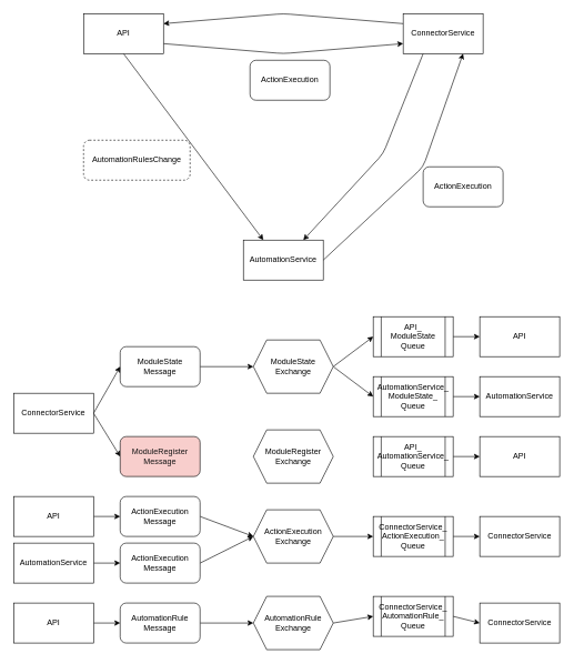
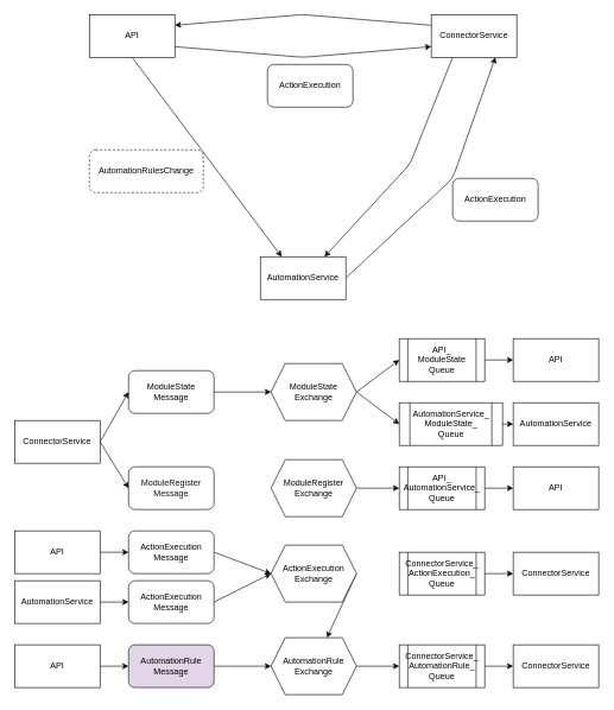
- <mxCell id="19" value="AutomationService_&lt;br&gt;ModuleState_&lt;br&gt;Queue" style="shape=process;whiteSpace=wrap;html=1;backgroundOutline=1;" parent="1" vertex="1"><mxGeometry x="560" y="565" width="120" height="60" as="geometry" /></mxCell>
+ <mxCell id="19" value="AutomationService_&lt;br&gt;ModuleState_&lt;br&gt;Queue" style="shape=process;whiteSpace=wrap;html=1;backgroundOutline=1;" parent="1" vertex="1"><mxGeometry x="560" y="565" width="145" height="60" as="geometry" /></mxCell>
- <mxCell id="35" value="&lt;font color=&quot;#121212&quot;&gt;ModuleRegister&lt;br&gt;Message&lt;/font&gt;" style="rounded=1;whiteSpace=wrap;html=1;fillColor=#f8cecc;" parent="1" vertex="1"><mxGeometry x="180" y="655" width="120" height="60" as="geometry" /></mxCell>
+ <mxCell id="35" value="&lt;font color=&quot;#121212&quot;&gt;ModuleRegister&lt;br&gt;Message&lt;/font&gt;" style="rounded=1;whiteSpace=wrap;html=1;" parent="1" vertex="1"><mxGeometry x="180" y="655" width="120" height="60" as="geometry" /></mxCell>
+ <mxCell id="36" style="edgeStyle=none;html=1;exitX=1;exitY=0.5;exitDx=0;exitDy=0;entryX=0;entryY=0.5;entryDx=0;entryDy=0;" parent="1" source="37" target="39" edge="1"><mxGeometry relative="1" as="geometry" /></mxCell>
- <mxCell id="41" style="edgeStyle=none;html=1;exitX=1;exitY=0.5;exitDx=0;exitDy=0;entryX=0;entryY=0.5;entryDx=0;entryDy=0;" parent="1" source="42" target="44" edge="1"><mxGeometry relative="1" as="geometry" /></mxCell>
+ <mxCell id="41" style="edgeStyle=none;html=1;exitX=1;exitY=0.5;exitDx=0;exitDy=0;" parent="1" source="42" target="51" edge="1"><mxGeometry relative="1" as="geometry" /></mxCell>
- <mxCell id="53" value="ConnectorService_&lt;div&gt;AutomationRule_&lt;/div&gt;&lt;div&gt;Queue&lt;/div&gt;" style="shape=process;whiteSpace=wrap;html=1;backgroundOutline=1;" parent="1" vertex="1"><mxGeometry x="560" y="895" width="120" height="60" as="geometry" /></mxCell>
+ <mxCell id="53" value="ConnectorService_&lt;div&gt;AutomationRule_&lt;/div&gt;&lt;div&gt;Queue&lt;/div&gt;" style="shape=process;whiteSpace=wrap;html=1;backgroundOutline=1;" parent="1" vertex="1"><mxGeometry x="560" y="905" width="120" height="60" as="geometry" /></mxCell>
- <mxCell id="49" value="AutomationRule&lt;div&gt;&lt;div&gt;Message&lt;/div&gt;&lt;/div&gt;" style="rounded=1;whiteSpace=wrap;html=1;" parent="1" vertex="1"><mxGeometry x="180" y="905" width="120" height="60" as="geometry" /></mxCell>
+ <mxCell id="49" value="AutomationRule&lt;div&gt;&lt;div&gt;Message&lt;/div&gt;&lt;/div&gt;" style="rounded=1;whiteSpace=wrap;html=1;fillColor=#e1d5e7;" parent="1" vertex="1"><mxGeometry x="180" y="905" width="120" height="60" as="geometry" /></mxCell>
